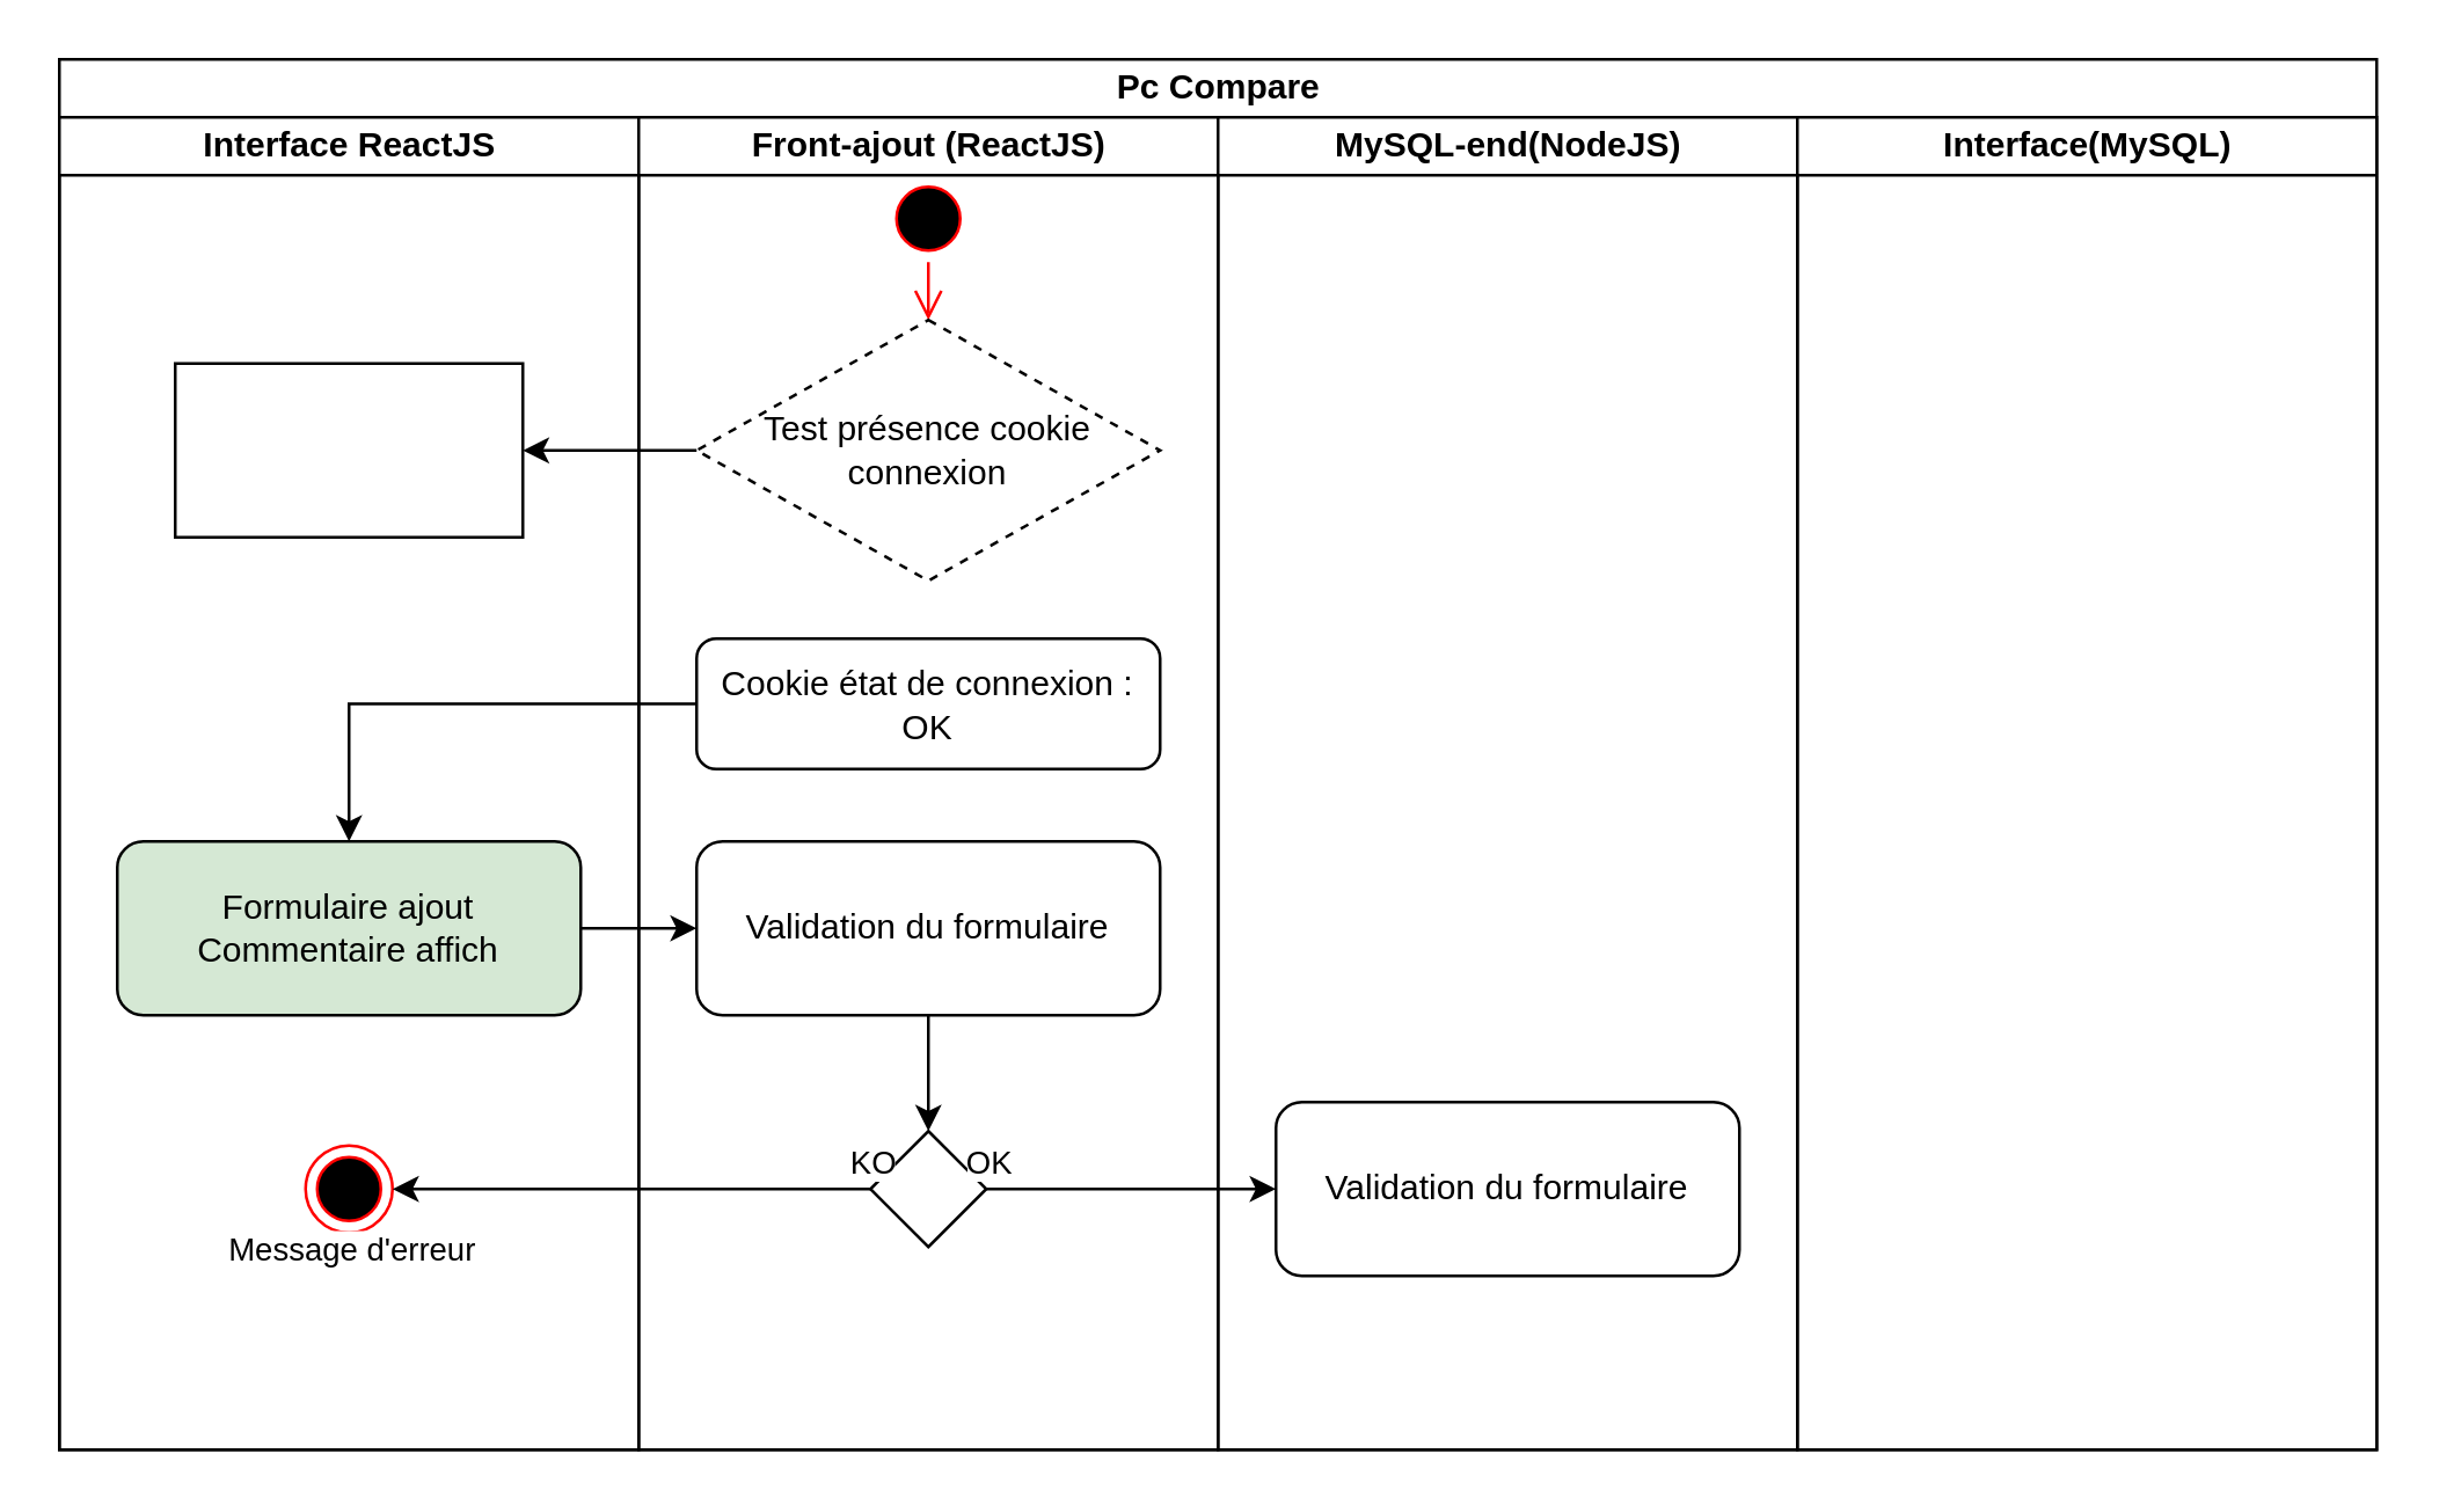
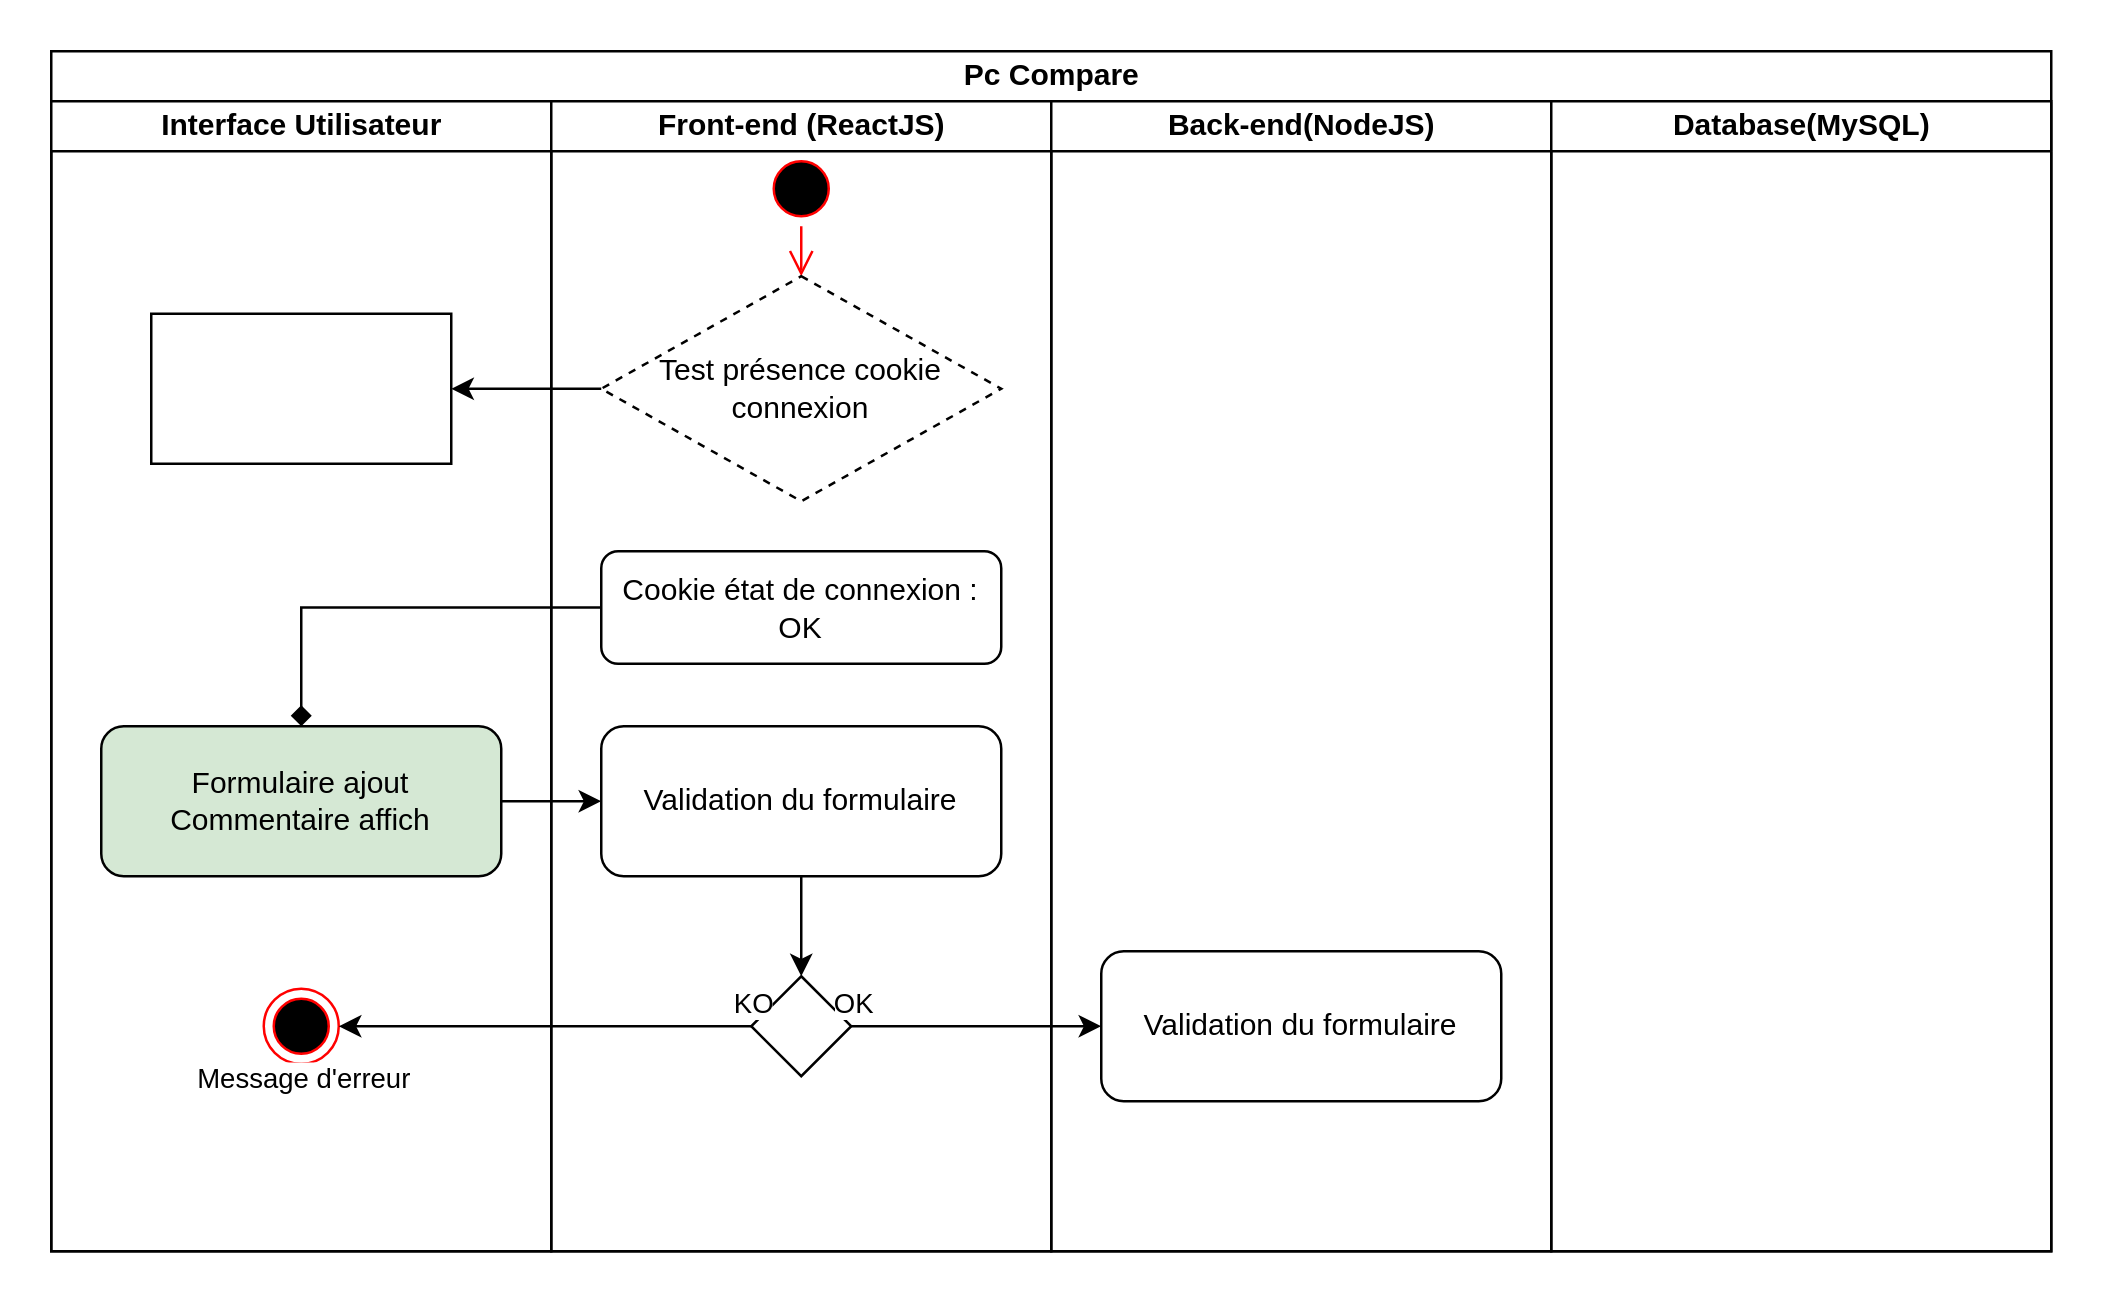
- <mxCell id="3" value="Interface ReactJS" style="swimlane;startSize=20;html=1;" vertex="1" parent="2"><mxGeometry y="20" width="200" height="460" as="geometry" /></mxCell>
+ <mxCell id="3" value="Interface Utilisateur" style="swimlane;startSize=20;html=1;" vertex="1" parent="2"><mxGeometry y="20" width="200" height="460" as="geometry" /></mxCell>
- <mxCell id="8" value="Front-ajout (ReactJS)" style="swimlane;startSize=20;html=1;" vertex="1" parent="2"><mxGeometry x="200" y="20" width="200" height="460" as="geometry"><mxRectangle x="200" y="20" width="40" height="460" as="alternateBounds" /></mxGeometry></mxCell>
+ <mxCell id="8" value="Front-end (ReactJS)" style="swimlane;startSize=20;html=1;" vertex="1" parent="2"><mxGeometry x="200" y="20" width="200" height="460" as="geometry"><mxRectangle x="200" y="20" width="40" height="460" as="alternateBounds" /></mxGeometry></mxCell>
- <mxCell id="16" value="MySQL-end(NodeJS)" style="swimlane;startSize=20;html=1;" vertex="1" parent="2"><mxGeometry x="400" y="20" width="200" height="460" as="geometry" /></mxCell>
+ <mxCell id="16" value="Back-end(NodeJS)" style="swimlane;startSize=20;html=1;" vertex="1" parent="2"><mxGeometry x="400" y="20" width="200" height="460" as="geometry" /></mxCell>
- <mxCell id="18" value="Interface(MySQL)" style="swimlane;startSize=20;html=1;" vertex="1" parent="2"><mxGeometry x="600" y="20" width="200" height="460" as="geometry" /></mxCell>
+ <mxCell id="18" value="Database(MySQL)" style="swimlane;startSize=20;html=1;" vertex="1" parent="2"><mxGeometry x="600" y="20" width="200" height="460" as="geometry" /></mxCell>
- <mxCell id="25" value="" style="edgeStyle=orthogonalEdgeStyle;rounded=0;orthogonalLoop=1;jettySize=auto;html=1;" edge="1" parent="2" source="12" target="5"><mxGeometry relative="1" as="geometry" /></mxCell>
+ <mxCell id="25" value="" style="edgeStyle=orthogonalEdgeStyle;rounded=0;orthogonalLoop=1;jettySize=auto;html=1;endArrow=diamond;" edge="1" parent="2" source="12" target="5"><mxGeometry relative="1" as="geometry" /></mxCell>
